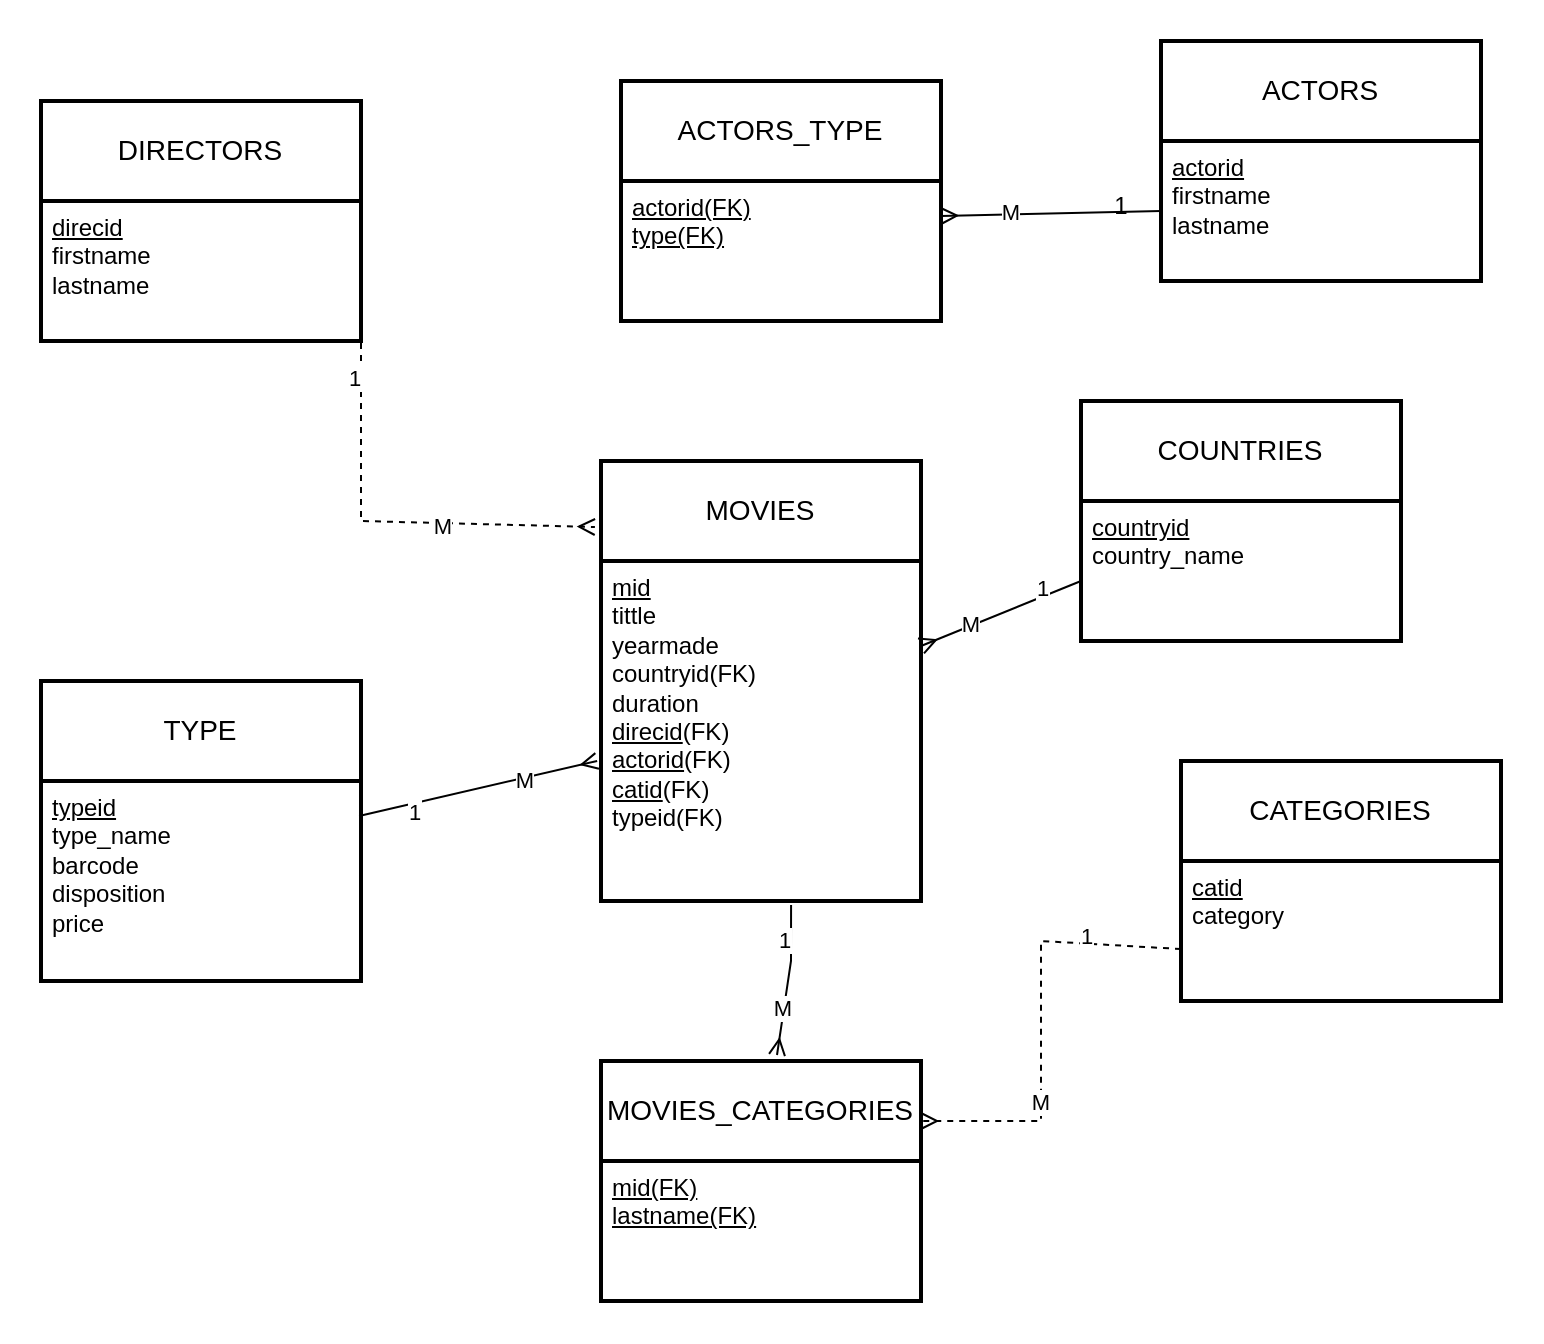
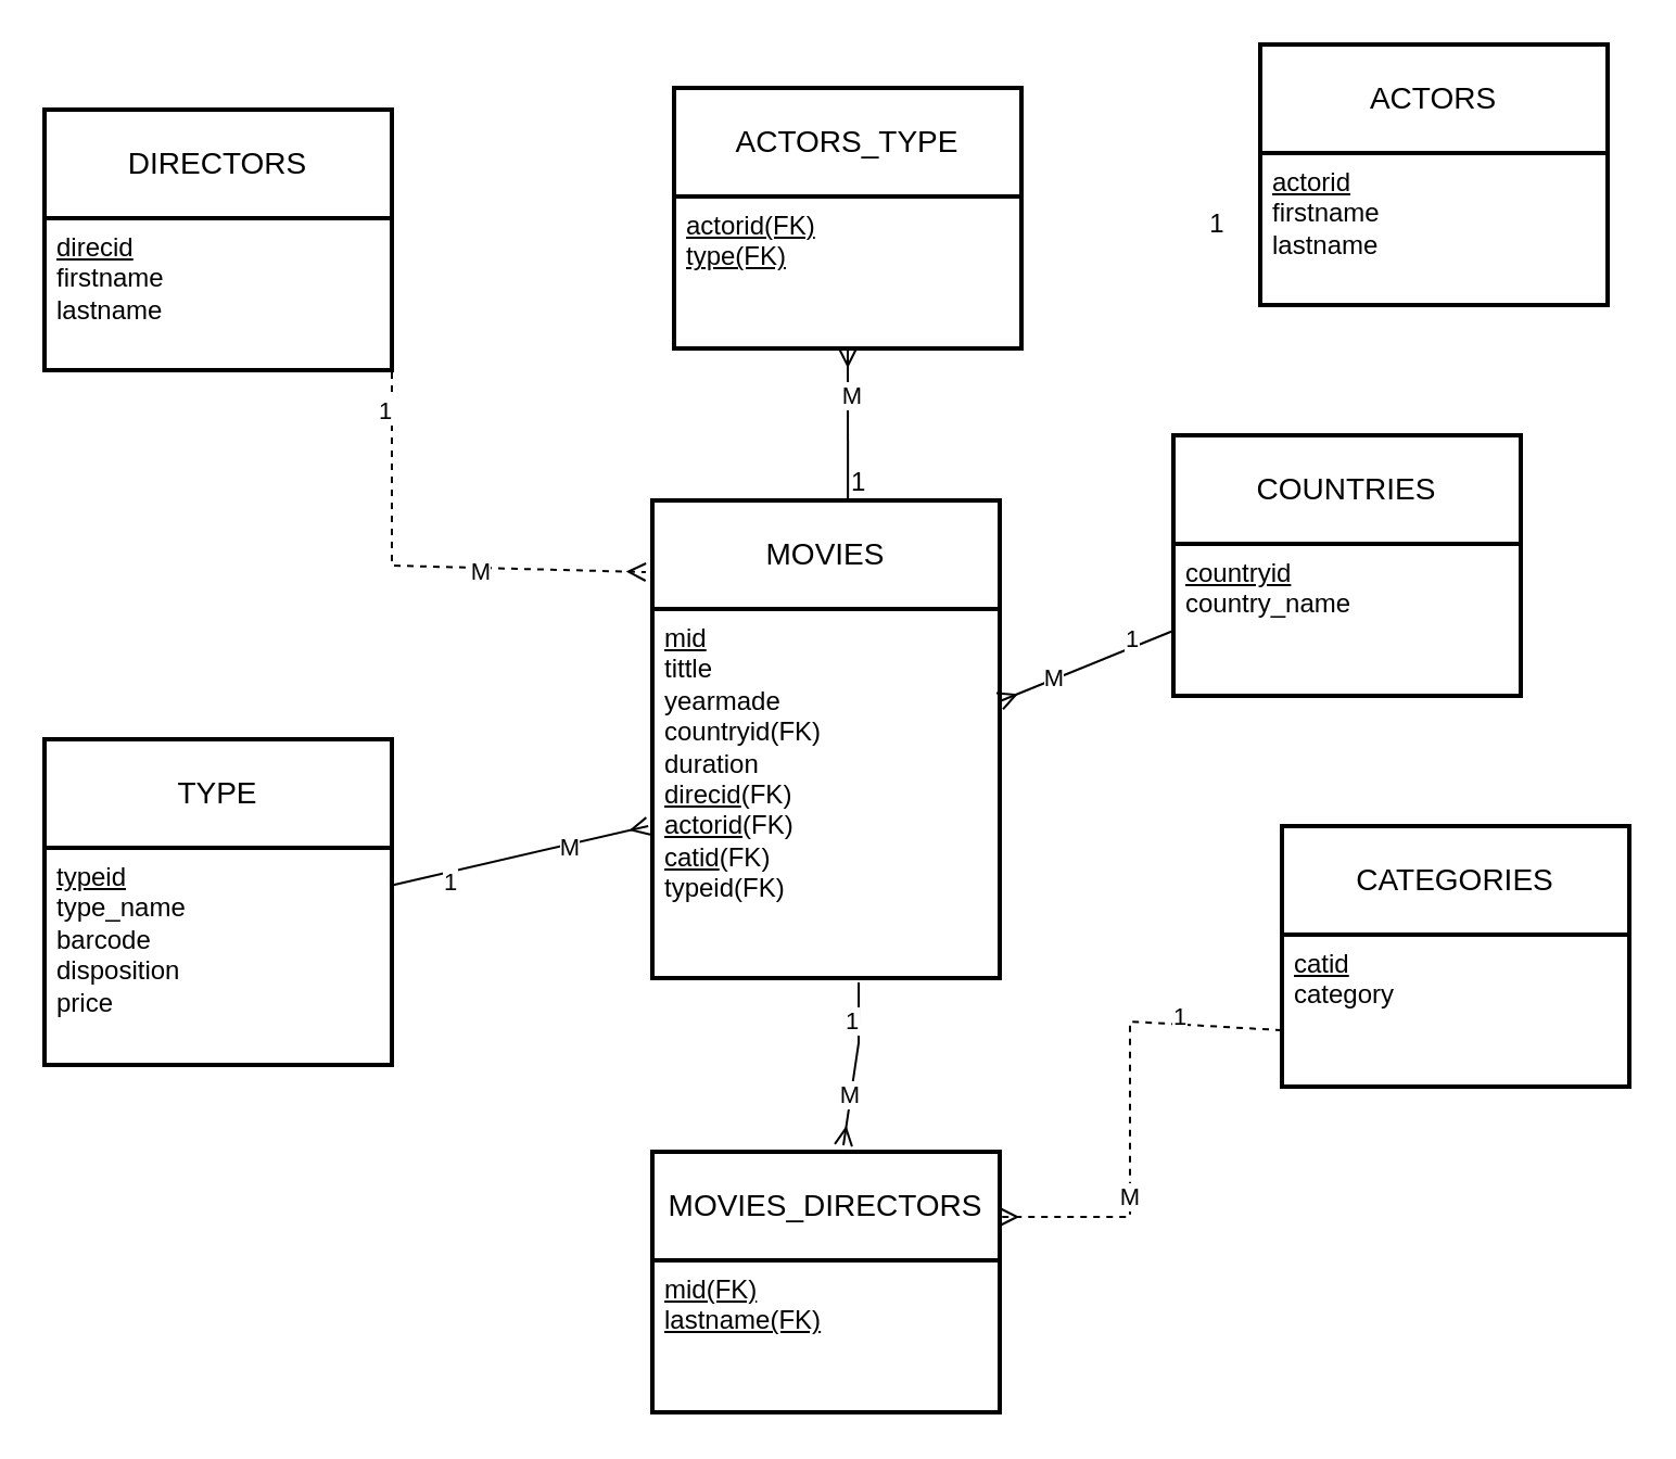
- <mxCell id="18" value="" style="endArrow=ERmany;html=1;rounded=0;entryX=1;entryY=0.25;entryDx=0;entryDy=0;endFill=0;exitX=0;exitY=0.5;exitDx=0;exitDy=0;" edge="1" parent="1" source="7" target="9"><mxGeometry relative="1" as="geometry"><mxPoint x="530" y="80" as="sourcePoint" /><mxPoint x="400" y="170" as="targetPoint" /></mxGeometry></mxCell>
- <mxCell id="19" value="" style="resizable=0;html=1;whiteSpace=wrap;align=left;verticalAlign=bottom;" connectable="0" vertex="1" parent="18"><mxGeometry x="-1" relative="1" as="geometry" /></mxCell>
- <mxCell id="20" value="" style="resizable=0;html=1;whiteSpace=wrap;align=right;verticalAlign=bottom;" connectable="0" vertex="1" parent="18"><mxGeometry x="1" relative="1" as="geometry" /></mxCell>
- <mxCell id="21" value="M" style="edgeLabel;html=1;align=center;verticalAlign=middle;resizable=0;points=[];" vertex="1" connectable="0" parent="18"><mxGeometry x="0.371" y="-1" relative="1" as="geometry"><mxPoint as="offset" /></mxGeometry></mxCell>
+ <mxCell id="14" value="" style="endArrow=ERmany;html=1;rounded=0;entryX=0.5;entryY=1;entryDx=0;entryDy=0;exitX=0.563;exitY=0;exitDx=0;exitDy=0;exitPerimeter=0;endFill=0;" edge="1" parent="1" source="2" target="9"><mxGeometry relative="1" as="geometry"><mxPoint x="300" y="260" as="sourcePoint" /><mxPoint x="460" y="260" as="targetPoint" /></mxGeometry></mxCell>
+ <mxCell id="15" value="1" style="resizable=0;html=1;whiteSpace=wrap;align=left;verticalAlign=bottom;" connectable="0" vertex="1" parent="14"><mxGeometry x="-1" relative="1" as="geometry" /></mxCell>
+ <mxCell id="16" value="" style="resizable=0;html=1;whiteSpace=wrap;align=right;verticalAlign=bottom;" connectable="0" vertex="1" parent="14"><mxGeometry x="1" relative="1" as="geometry" /></mxCell>
+ <mxCell id="17" value="M" style="edgeLabel;html=1;align=center;verticalAlign=middle;resizable=0;points=[];" vertex="1" connectable="0" parent="14"><mxGeometry x="0.371" y="-1" relative="1" as="geometry"><mxPoint as="offset" /></mxGeometry></mxCell>
- <mxCell id="40" value="MOVIES_CATEGORIES" style="swimlane;childLayout=stackLayout;horizontal=1;startSize=50;horizontalStack=0;rounded=0;fontSize=14;fontStyle=0;strokeWidth=2;resizeParent=0;resizeLast=1;shadow=0;dashed=0;align=center;arcSize=4;whiteSpace=wrap;html=1;" vertex="1" parent="1"><mxGeometry x="300" y="530" width="160" height="120" as="geometry" /></mxCell>
+ <mxCell id="40" value="MOVIES_DIRECTORS" style="swimlane;childLayout=stackLayout;horizontal=1;startSize=50;horizontalStack=0;rounded=0;fontSize=14;fontStyle=0;strokeWidth=2;resizeParent=0;resizeLast=1;shadow=0;dashed=0;align=center;arcSize=4;whiteSpace=wrap;html=1;" vertex="1" parent="1"><mxGeometry x="300" y="530" width="160" height="120" as="geometry" /></mxCell>
